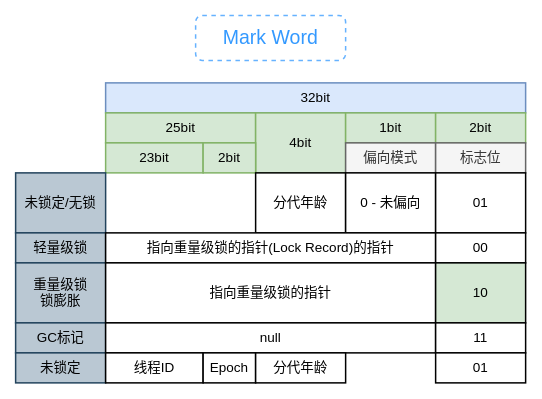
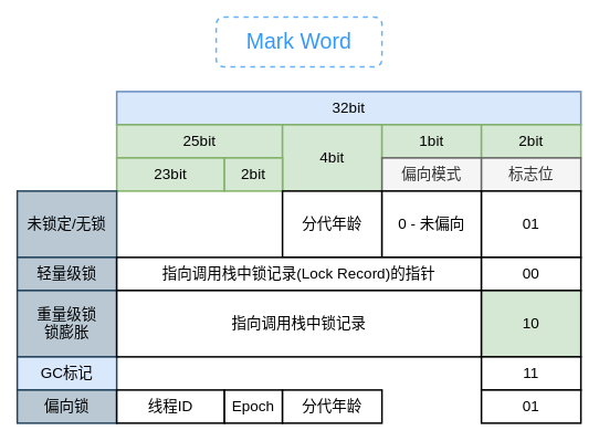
- <mxCell id="19" value="&lt;span style=&quot;font-size: 18px&quot;&gt;指向重量级锁的指针(Lock Record)的指针&lt;/span&gt;" style="rounded=0;whiteSpace=wrap;html=1;strokeWidth=2;" vertex="1" parent="1"><mxGeometry x="140" y="310" width="440" height="40" as="geometry" /></mxCell>
+ <mxCell id="19" value="&lt;span style=&quot;font-size: 18px&quot;&gt;指向调用栈中锁记录(Lock Record)的指针&lt;/span&gt;" style="rounded=0;whiteSpace=wrap;html=1;strokeWidth=2;" vertex="1" parent="1"><mxGeometry x="140" y="310" width="440" height="40" as="geometry" /></mxCell>
- <mxCell id="21" value="&lt;span style=&quot;font-size: 18px&quot;&gt;指向重量级锁的指针&lt;/span&gt;" style="rounded=0;whiteSpace=wrap;html=1;strokeWidth=2;" vertex="1" parent="1"><mxGeometry x="140" y="350" width="440" height="80" as="geometry" /></mxCell>
+ <mxCell id="21" value="&lt;span style=&quot;font-size: 18px&quot;&gt;指向调用栈中锁记录&lt;/span&gt;" style="rounded=0;whiteSpace=wrap;html=1;strokeWidth=2;" vertex="1" parent="1"><mxGeometry x="140" y="350" width="440" height="80" as="geometry" /></mxCell>
- <mxCell id="14" value="&lt;font style=&quot;font-size: 18px&quot;&gt;GC标记&lt;/font&gt;" style="rounded=0;whiteSpace=wrap;html=1;fillColor=#bac8d3;strokeColor=#23445d;strokeWidth=2;" vertex="1" parent="1"><mxGeometry x="20" y="430" width="120" height="40" as="geometry" /></mxCell>
+ <mxCell id="14" value="&lt;font style=&quot;font-size: 18px&quot;&gt;GC标记&lt;/font&gt;" style="rounded=0;whiteSpace=wrap;html=1;fillColor=#dae8fc;strokeColor=#23445d;strokeWidth=2;" vertex="1" parent="1"><mxGeometry x="20" y="430" width="120" height="40" as="geometry" /></mxCell>
- <mxCell id="23" value="&lt;span style=&quot;font-size: 18px&quot;&gt;null&lt;/span&gt;" style="rounded=0;whiteSpace=wrap;html=1;strokeWidth=2;" vertex="1" parent="1"><mxGeometry x="140" y="430" width="440" height="40" as="geometry" /></mxCell>
- <mxCell id="15" value="&lt;font style=&quot;font-size: 18px&quot;&gt;未锁定&lt;/font&gt;" style="rounded=0;whiteSpace=wrap;html=1;fillColor=#bac8d3;strokeColor=#23445d;strokeWidth=2;" vertex="1" parent="1"><mxGeometry x="20" y="470" width="120" height="40" as="geometry" /></mxCell>
+ <mxCell id="15" value="&lt;font style=&quot;font-size: 18px&quot;&gt;偏向锁&lt;/font&gt;" style="rounded=0;whiteSpace=wrap;html=1;fillColor=#bac8d3;strokeColor=#23445d;strokeWidth=2;" vertex="1" parent="1"><mxGeometry x="20" y="470" width="120" height="40" as="geometry" /></mxCell>
